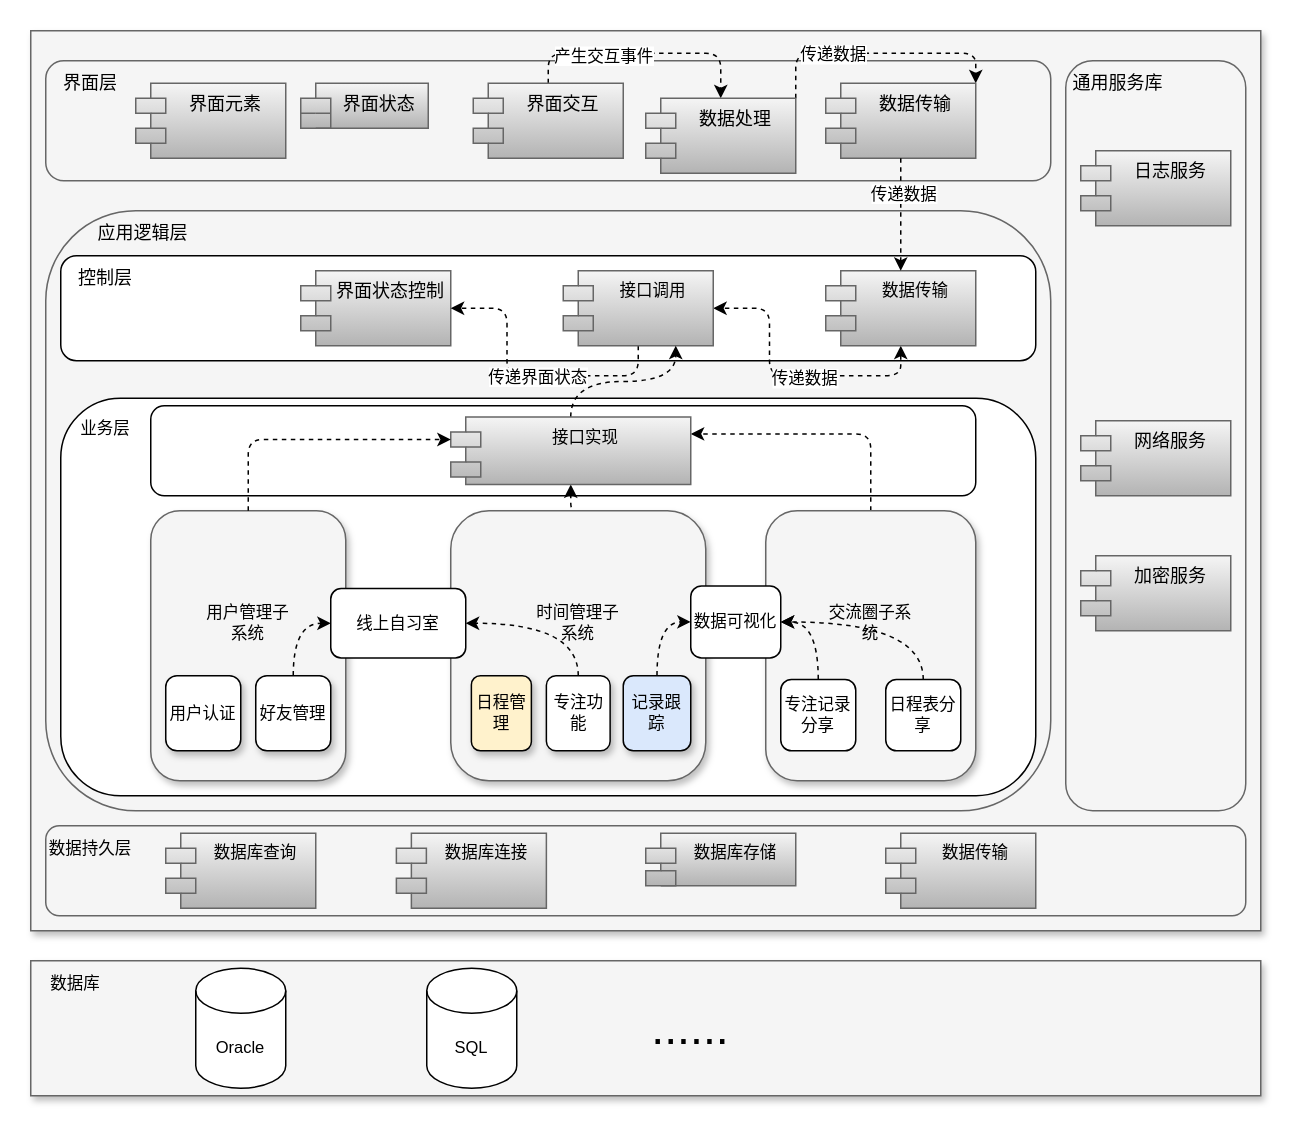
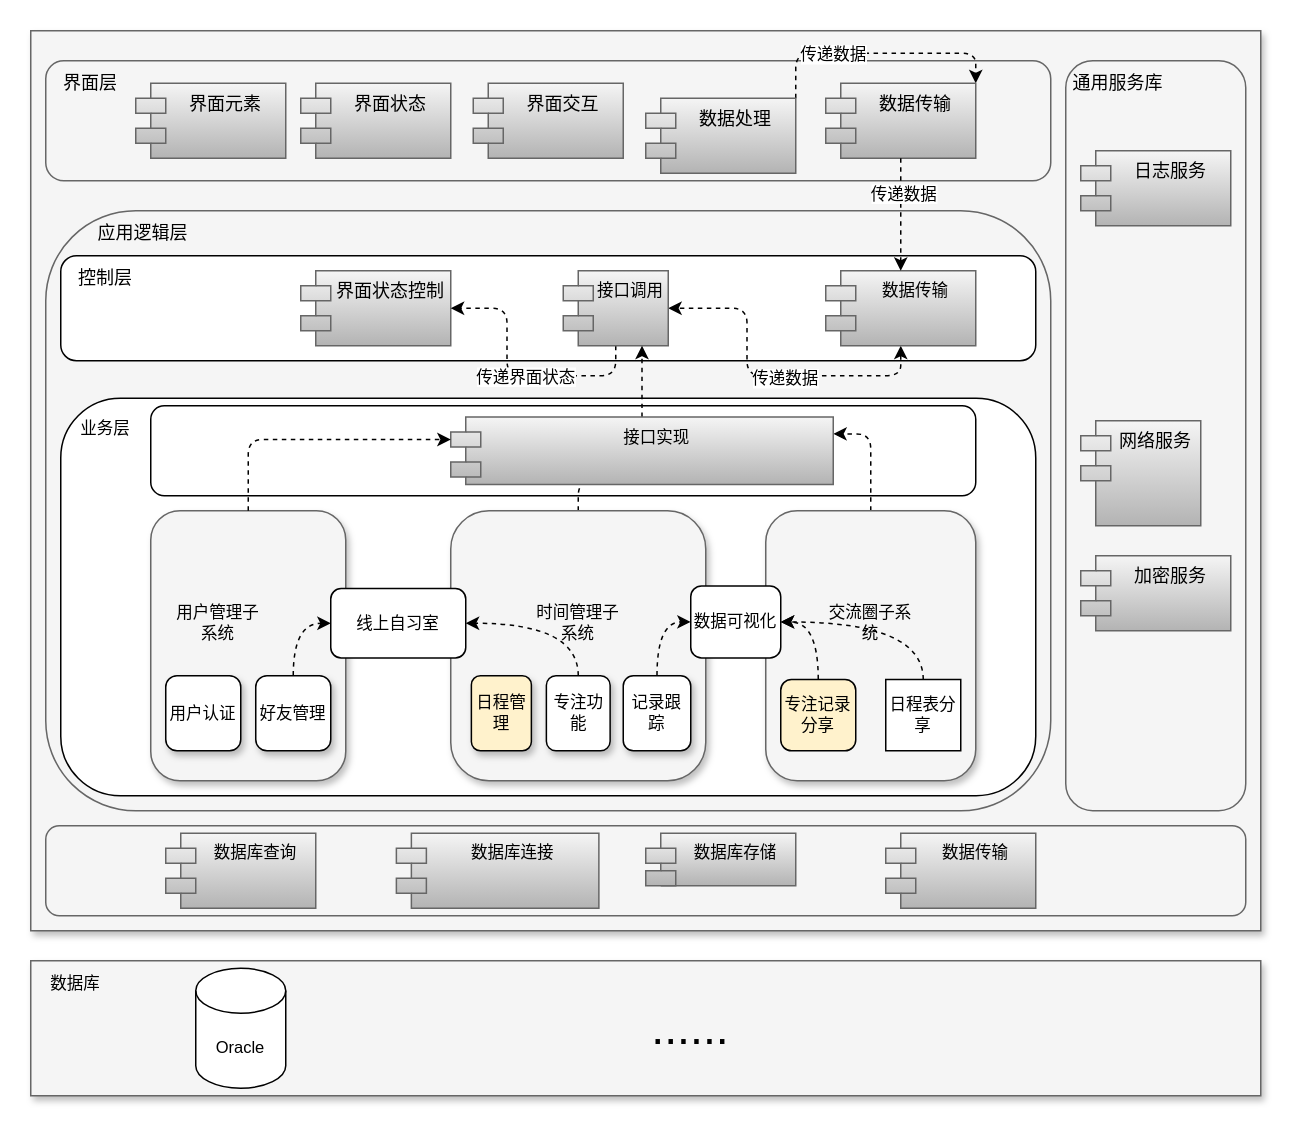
- <mxCell id="10" style="edgeStyle=orthogonalEdgeStyle;rounded=1;orthogonalLoop=1;jettySize=auto;html=1;exitX=0.5;exitY=0;exitDx=0;exitDy=0;entryX=0.5;entryY=0;entryDx=0;entryDy=0;dashed=1;" edge="1" parent="1" source="12" target="15"><mxGeometry relative="1" as="geometry" /></mxCell>
- <mxCell id="11" value="产生交互事件" style="edgeLabel;html=1;align=center;verticalAlign=middle;resizable=0;points=[];" vertex="1" connectable="0" parent="10"><mxGeometry x="-0.327" y="-1" relative="1" as="geometry"><mxPoint as="offset" /></mxGeometry></mxCell>
- <mxCell id="9" value="界面状态" style="shape=module;align=left;spacingLeft=20;align=center;verticalAlign=top;whiteSpace=wrap;html=1;fillColor=#f5f5f5;gradientColor=#b3b3b3;strokeColor=#666666;" vertex="1" parent="1"><mxGeometry x="200" y="55" width="85" height="30" as="geometry" /></mxCell>
+ <mxCell id="9" value="界面状态" style="shape=module;align=left;spacingLeft=20;align=center;verticalAlign=top;whiteSpace=wrap;html=1;fillColor=#f5f5f5;gradientColor=#b3b3b3;strokeColor=#666666;" vertex="1" parent="1"><mxGeometry x="200" y="55" width="100" height="50" as="geometry" /></mxCell>
- <mxCell id="32" value="接口调用" style="shape=module;align=left;spacingLeft=20;align=center;verticalAlign=top;whiteSpace=wrap;html=1;fontFamily=Helvetica;fontSize=11;fillColor=#f5f5f5;gradientColor=#b3b3b3;strokeColor=#666666;" vertex="1" parent="1"><mxGeometry x="375" y="180" width="100" height="50" as="geometry" /></mxCell>
+ <mxCell id="32" value="接口调用" style="shape=module;align=left;spacingLeft=20;align=center;verticalAlign=top;whiteSpace=wrap;html=1;fontFamily=Helvetica;fontSize=11;fillColor=#f5f5f5;gradientColor=#b3b3b3;strokeColor=#666666;" vertex="1" parent="1"><mxGeometry x="375" y="180" width="70" height="50" as="geometry" /></mxCell>
- <mxCell id="59" value="接口实现" style="shape=module;align=left;spacingLeft=20;align=center;verticalAlign=top;whiteSpace=wrap;html=1;fontFamily=Helvetica;fontSize=11;fillColor=#f5f5f5;gradientColor=#b3b3b3;strokeColor=#666666;" vertex="1" parent="1"><mxGeometry x="300" y="277.5" width="160" height="45" as="geometry" /></mxCell>
+ <mxCell id="59" value="接口实现" style="shape=module;align=left;spacingLeft=20;align=center;verticalAlign=top;whiteSpace=wrap;html=1;fontFamily=Helvetica;fontSize=11;fillColor=#f5f5f5;gradientColor=#b3b3b3;strokeColor=#666666;" vertex="1" parent="1"><mxGeometry x="300" y="277.5" width="255" height="45" as="geometry" /></mxCell>
- <mxCell id="18" value="网络服务" style="shape=module;align=left;spacingLeft=20;align=center;verticalAlign=top;whiteSpace=wrap;html=1;fillColor=#f5f5f5;gradientColor=#b3b3b3;strokeColor=#666666;" vertex="1" parent="1"><mxGeometry x="720" y="280" width="100" height="50" as="geometry" /></mxCell>
+ <mxCell id="18" value="网络服务" style="shape=module;align=left;spacingLeft=20;align=center;verticalAlign=top;whiteSpace=wrap;html=1;fillColor=#f5f5f5;gradientColor=#b3b3b3;strokeColor=#666666;" vertex="1" parent="1"><mxGeometry x="720" y="280" width="80" height="70" as="geometry" /></mxCell>
- <mxCell id="41" value="用户管理子系统" style="text;html=1;strokeColor=none;fillColor=none;align=center;verticalAlign=middle;whiteSpace=wrap;rounded=0;fontSize=11;fontFamily=Helvetica;fontColor=default;" vertex="1" parent="1"><mxGeometry x="135" y="400" width="60" height="30" as="geometry" /></mxCell>
+ <mxCell id="41" value="用户管理子系统" style="text;html=1;strokeColor=none;fillColor=none;align=center;verticalAlign=middle;whiteSpace=wrap;rounded=0;fontSize=11;fontFamily=Helvetica;fontColor=default;" vertex="1" parent="1"><mxGeometry x="115" y="400" width="60" height="30" as="geometry" /></mxCell>
- <mxCell id="51" value="记录跟踪" style="rounded=1;whiteSpace=wrap;html=1;fontFamily=Helvetica;fontSize=11;fontColor=default;shadow=1;fillColor=#dae8fc;" vertex="1" parent="1"><mxGeometry x="415" y="450" width="45" height="50" as="geometry" /></mxCell>
+ <mxCell id="51" value="记录跟踪" style="rounded=1;whiteSpace=wrap;html=1;fontFamily=Helvetica;fontSize=11;fontColor=default;shadow=1;" vertex="1" parent="1"><mxGeometry x="415" y="450" width="45" height="50" as="geometry" /></mxCell>
- <mxCell id="53" value="专注记录分享" style="rounded=1;whiteSpace=wrap;html=1;fontFamily=Helvetica;fontSize=11;fontColor=default;" vertex="1" parent="1"><mxGeometry x="520" y="452.5" width="50" height="47.5" as="geometry" /></mxCell>
+ <mxCell id="53" value="专注记录分享" style="rounded=1;whiteSpace=wrap;html=1;fontFamily=Helvetica;fontSize=11;fontColor=default;fillColor=#fff2cc;" vertex="1" parent="1"><mxGeometry x="520" y="452.5" width="50" height="47.5" as="geometry" /></mxCell>
- <mxCell id="55" value="日程表分享" style="rounded=1;whiteSpace=wrap;html=1;fontFamily=Helvetica;fontSize=11;fontColor=default;" vertex="1" parent="1"><mxGeometry x="590" y="452.5" width="50" height="47.5" as="geometry" /></mxCell>
+ <mxCell id="55" value="日程表分享" style="whiteSpace=wrap;html=1;fontFamily=Helvetica;fontSize=11;fontColor=default;rounded=0;" vertex="1" parent="1"><mxGeometry x="590" y="452.5" width="50" height="47.5" as="geometry" /></mxCell>
- <mxCell id="62" value="数据持久层" style="text;html=1;strokeColor=none;fillColor=none;align=center;verticalAlign=middle;whiteSpace=wrap;rounded=0;fontSize=11;fontFamily=Helvetica;fontColor=default;" vertex="1" parent="1"><mxGeometry x="30" y="550" width="60" height="30" as="geometry" /></mxCell>
- <mxCell id="64" value="数据库连接" style="shape=module;align=left;spacingLeft=20;align=center;verticalAlign=top;whiteSpace=wrap;html=1;fontFamily=Helvetica;fontSize=11;fillColor=#f5f5f5;gradientColor=#b3b3b3;strokeColor=#666666;" vertex="1" parent="1"><mxGeometry x="263.75" y="555" width="100" height="50" as="geometry" /></mxCell>
+ <mxCell id="64" value="数据库连接" style="shape=module;align=left;spacingLeft=20;align=center;verticalAlign=top;whiteSpace=wrap;html=1;fontFamily=Helvetica;fontSize=11;fillColor=#f5f5f5;gradientColor=#b3b3b3;strokeColor=#666666;" vertex="1" parent="1"><mxGeometry x="263.75" y="555" width="135" height="50" as="geometry" /></mxCell>
- <mxCell id="69" value="SQL" style="shape=cylinder3;whiteSpace=wrap;html=1;boundedLbl=1;backgroundOutline=1;size=15;fontFamily=Helvetica;fontSize=11;fontColor=default;" vertex="1" parent="1"><mxGeometry x="284" y="645" width="60" height="80" as="geometry" /></mxCell>
